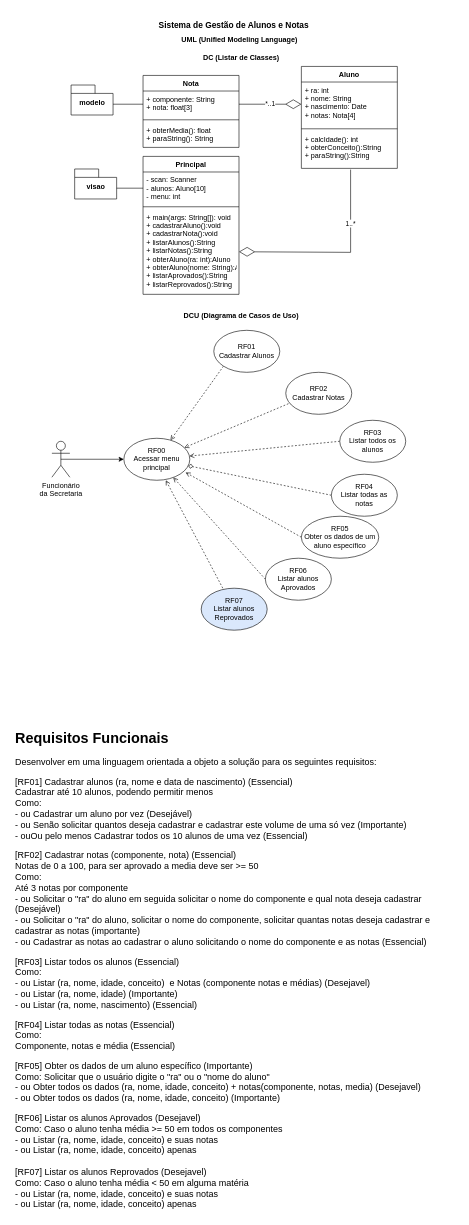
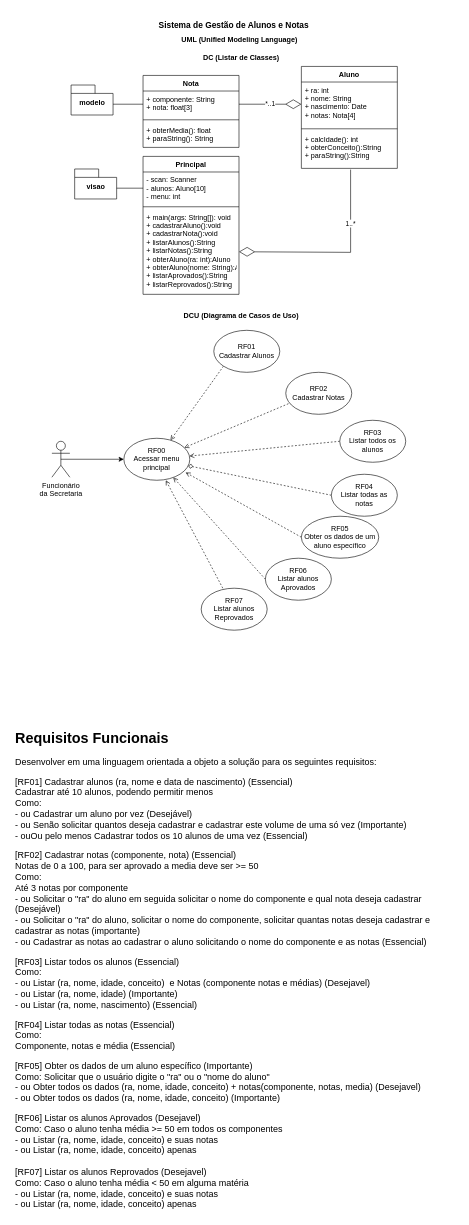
- <mxCell id="39" value="RF07&lt;br&gt;Listar alunos Reprovados" style="ellipse;whiteSpace=wrap;html=1;fontSize=12;fillColor=#dae8fc;" vertex="1" parent="1"><mxGeometry x="335" y="980" width="110" height="70" as="geometry" /></mxCell>
+ <mxCell id="39" value="RF07&lt;br&gt;Listar alunos Reprovados" style="ellipse;whiteSpace=wrap;html=1;fontSize=12;" vertex="1" parent="1"><mxGeometry x="335" y="980" width="110" height="70" as="geometry" /></mxCell>
